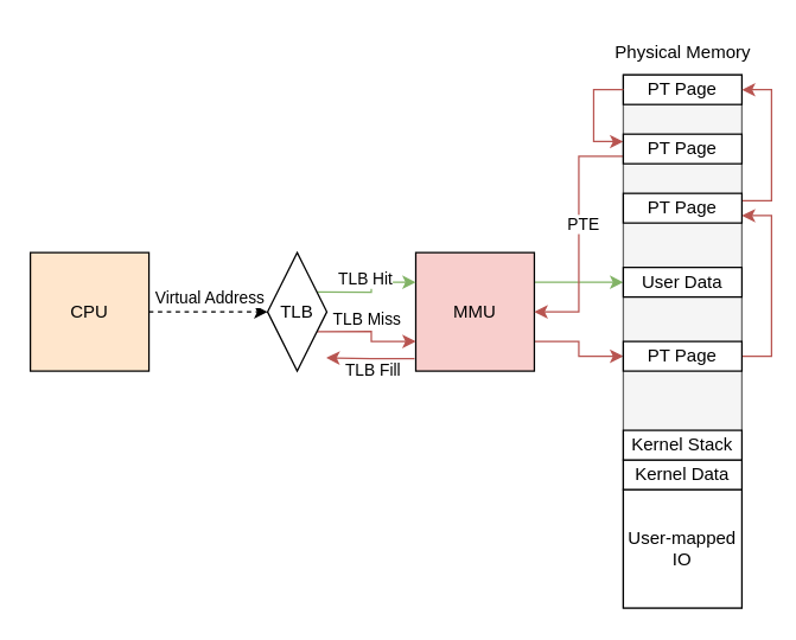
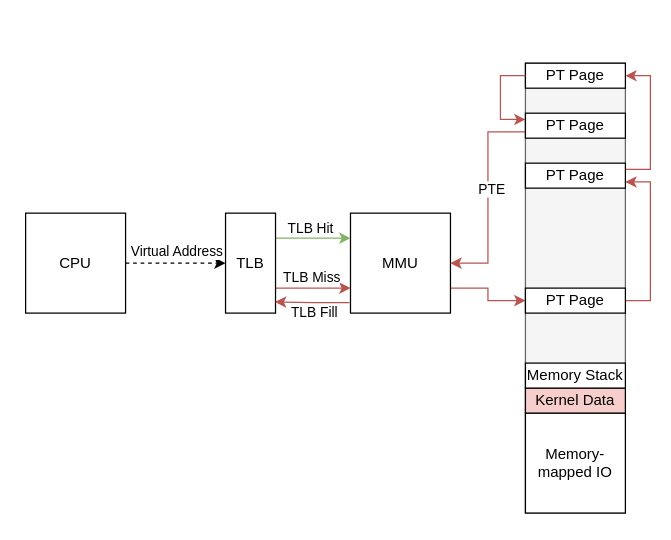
- <mxCell id="14" value="Physical Memory" style="text;html=1;align=center;verticalAlign=middle;resizable=0;points=[];autosize=1;strokeColor=none;fillColor=none;" parent="1" vertex="1"><mxGeometry x="405" y="20" width="110" height="30" as="geometry" /></mxCell>
- <mxCell id="5" style="edgeStyle=orthogonalEdgeStyle;rounded=0;orthogonalLoop=1;jettySize=auto;html=1;exitX=1;exitY=0.25;exitDx=0;exitDy=0;entryX=0;entryY=0.5;entryDx=0;entryDy=0;fillColor=#d5e8d4;strokeColor=#82b366;" parent="1" source="7" target="21" edge="1"><mxGeometry relative="1" as="geometry" /></mxCell>
- <mxCell id="21" value="User Data" style="rounded=0;whiteSpace=wrap;html=1;" parent="1" vertex="1"><mxGeometry x="420" y="180" width="80" height="20" as="geometry" /></mxCell>
- <mxCell id="4" value="CPU" style="rounded=0;whiteSpace=wrap;html=1;fillColor=#ffe6cc;" parent="1" vertex="1"><mxGeometry x="20" y="170" width="80" height="80" as="geometry" /></mxCell>
+ <mxCell id="4" value="CPU" style="rounded=0;whiteSpace=wrap;html=1;" parent="1" vertex="1"><mxGeometry x="20" y="170" width="80" height="80" as="geometry" /></mxCell>
- <mxCell id="12" value="TLB" style="rhombus;whiteSpace=wrap;html=1;" parent="1" vertex="1"><mxGeometry x="180" y="170" width="40" height="80" as="geometry" /></mxCell>
+ <mxCell id="12" value="TLB" style="rounded=0;whiteSpace=wrap;html=1;" parent="1" vertex="1"><mxGeometry x="180" y="170" width="40" height="80" as="geometry" /></mxCell>
- <mxCell id="7" value="MMU" style="rounded=0;whiteSpace=wrap;html=1;fillColor=#f8cecc;" parent="1" vertex="1"><mxGeometry x="280" y="170" width="80" height="80" as="geometry" /></mxCell>
+ <mxCell id="7" value="MMU" style="rounded=0;whiteSpace=wrap;html=1;" parent="1" vertex="1"><mxGeometry x="280" y="170" width="80" height="80" as="geometry" /></mxCell>
- <mxCell id="23" value="Kernel Stack" style="rounded=0;whiteSpace=wrap;html=1;" parent="1" vertex="1"><mxGeometry x="420" y="290" width="80" height="20" as="geometry" /></mxCell>
+ <mxCell id="23" value="Memory Stack" style="rounded=0;whiteSpace=wrap;html=1;" parent="1" vertex="1"><mxGeometry x="420" y="290" width="80" height="20" as="geometry" /></mxCell>
- <mxCell id="22" value="Kernel Data" style="rounded=0;whiteSpace=wrap;html=1;" parent="1" vertex="1"><mxGeometry x="420" y="310" width="80" height="20" as="geometry" /></mxCell>
+ <mxCell id="22" value="Kernel Data" style="rounded=0;whiteSpace=wrap;html=1;fillColor=#f8cecc;" parent="1" vertex="1"><mxGeometry x="420" y="310" width="80" height="20" as="geometry" /></mxCell>
- <mxCell id="18" value="User-mapped IO" style="rounded=0;whiteSpace=wrap;html=1;" parent="1" vertex="1"><mxGeometry x="420" y="330" width="80" height="80" as="geometry" /></mxCell>
+ <mxCell id="18" value="Memory-mapped IO" style="rounded=0;whiteSpace=wrap;html=1;" parent="1" vertex="1"><mxGeometry x="420" y="330" width="80" height="80" as="geometry" /></mxCell>
